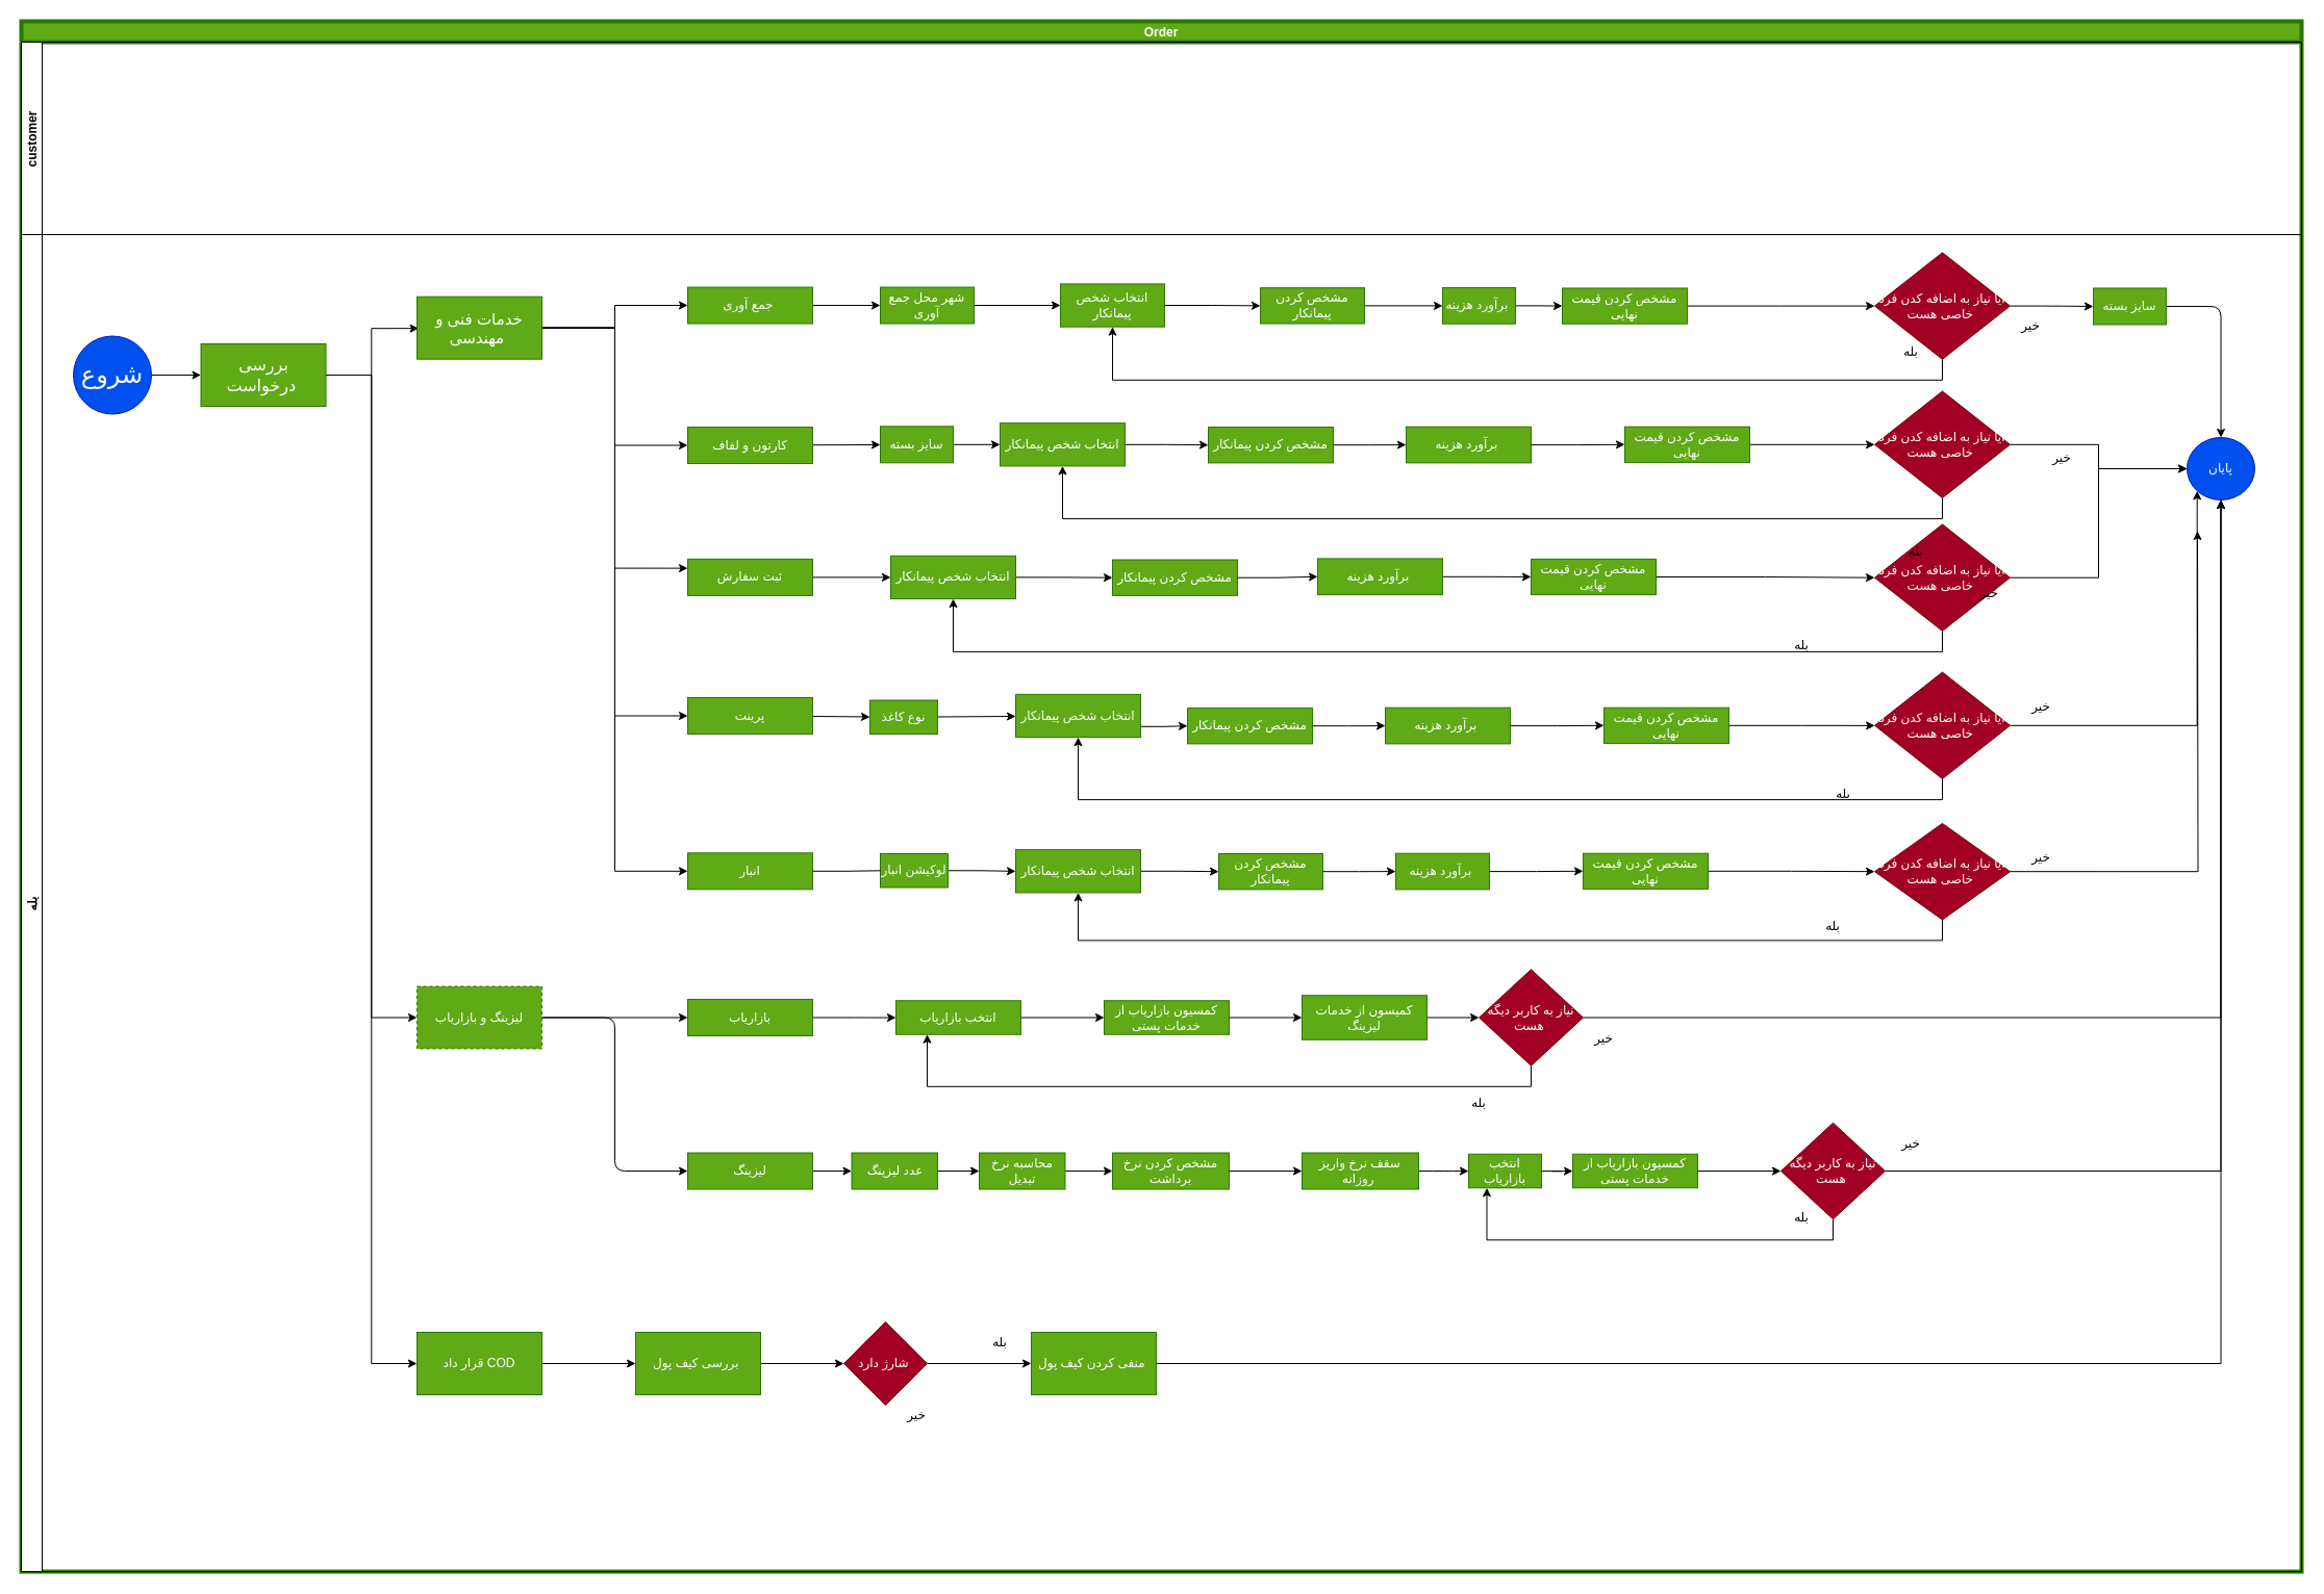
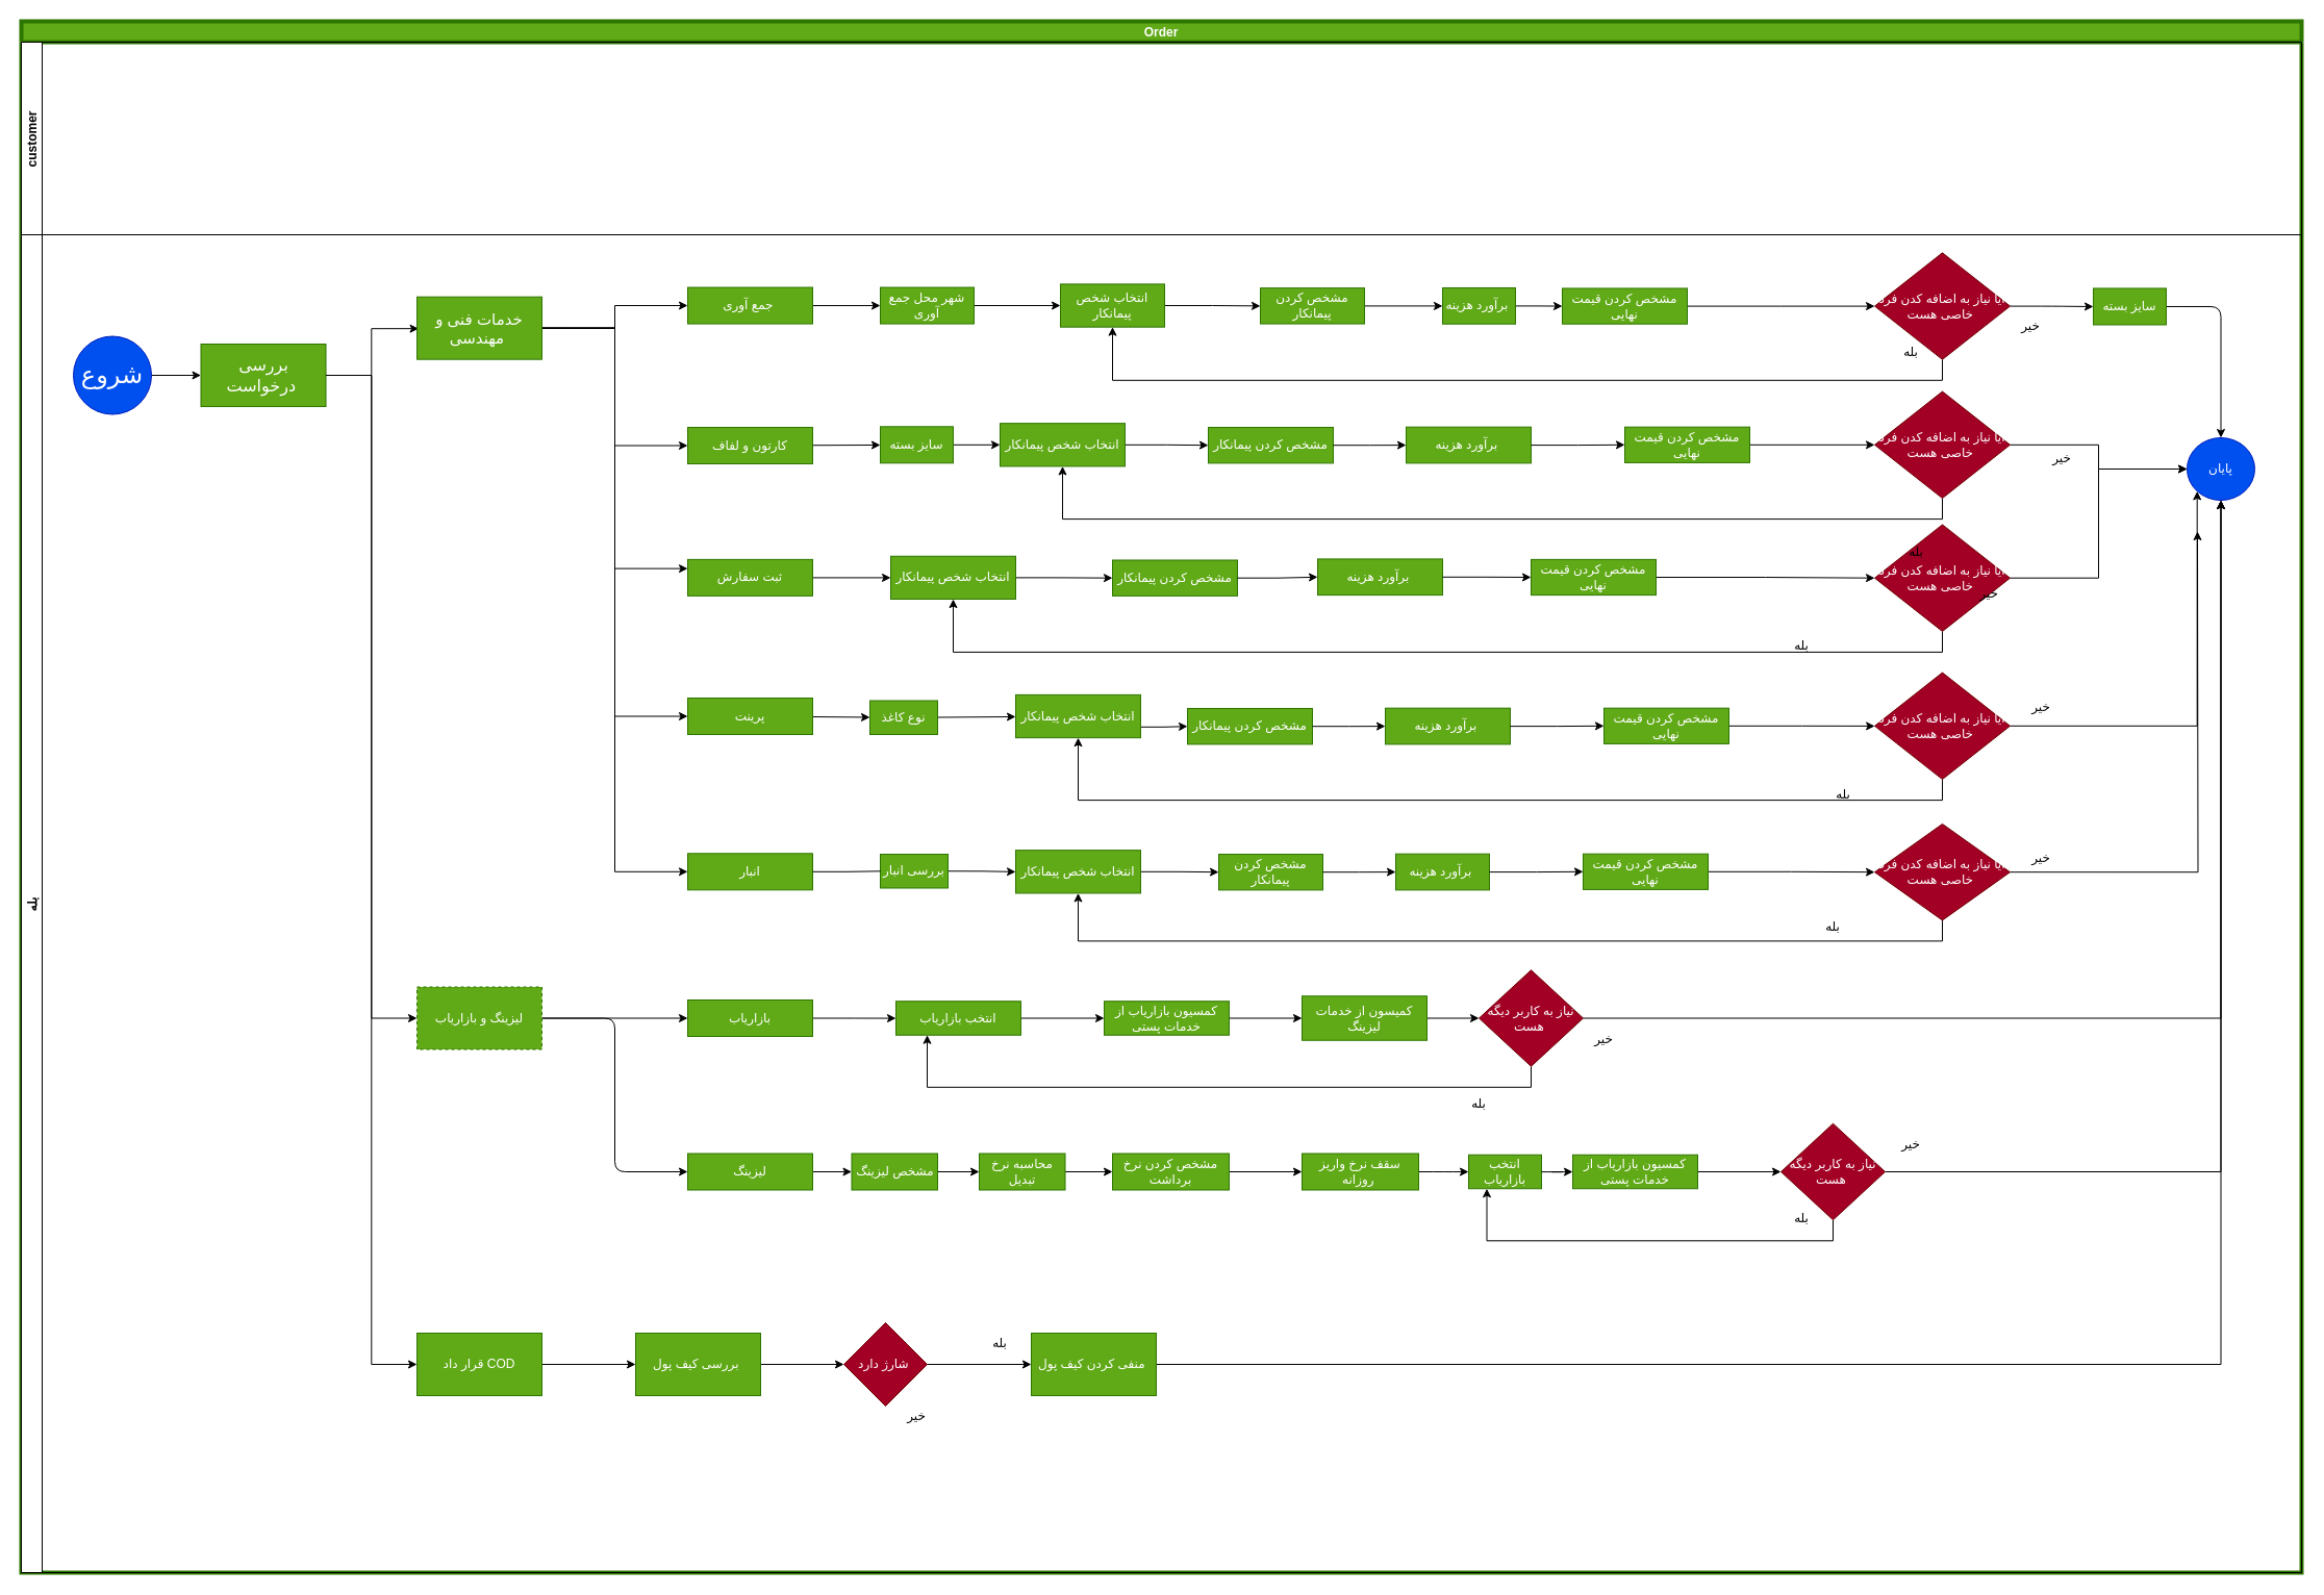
- <mxCell id="130" value="لوکیشن انبار" style="whiteSpace=wrap;html=1;fillColor=#60a917;strokeColor=#2D7600;fontColor=#ffffff;" parent="5" vertex="1"><mxGeometry x="825" y="595" width="65" height="32.5" as="geometry" /></mxCell>
+ <mxCell id="130" value="بررسی انبار" style="whiteSpace=wrap;html=1;fillColor=#60a917;strokeColor=#2D7600;fontColor=#ffffff;" parent="5" vertex="1"><mxGeometry x="825" y="595" width="65" height="32.5" as="geometry" /></mxCell>
- <mxCell id="137" value="عدد لیزینگ" style="whiteSpace=wrap;html=1;fontColor=#ffffff;strokeColor=#2D7600;fillColor=#60a917;" vertex="1" parent="5"><mxGeometry x="797.5" y="882.5" width="82.5" height="35" as="geometry" /></mxCell>
+ <mxCell id="137" value="مشخص لیزینگ" style="whiteSpace=wrap;html=1;fontColor=#ffffff;strokeColor=#2D7600;fillColor=#60a917;" vertex="1" parent="5"><mxGeometry x="797.5" y="882.5" width="82.5" height="35" as="geometry" /></mxCell>
